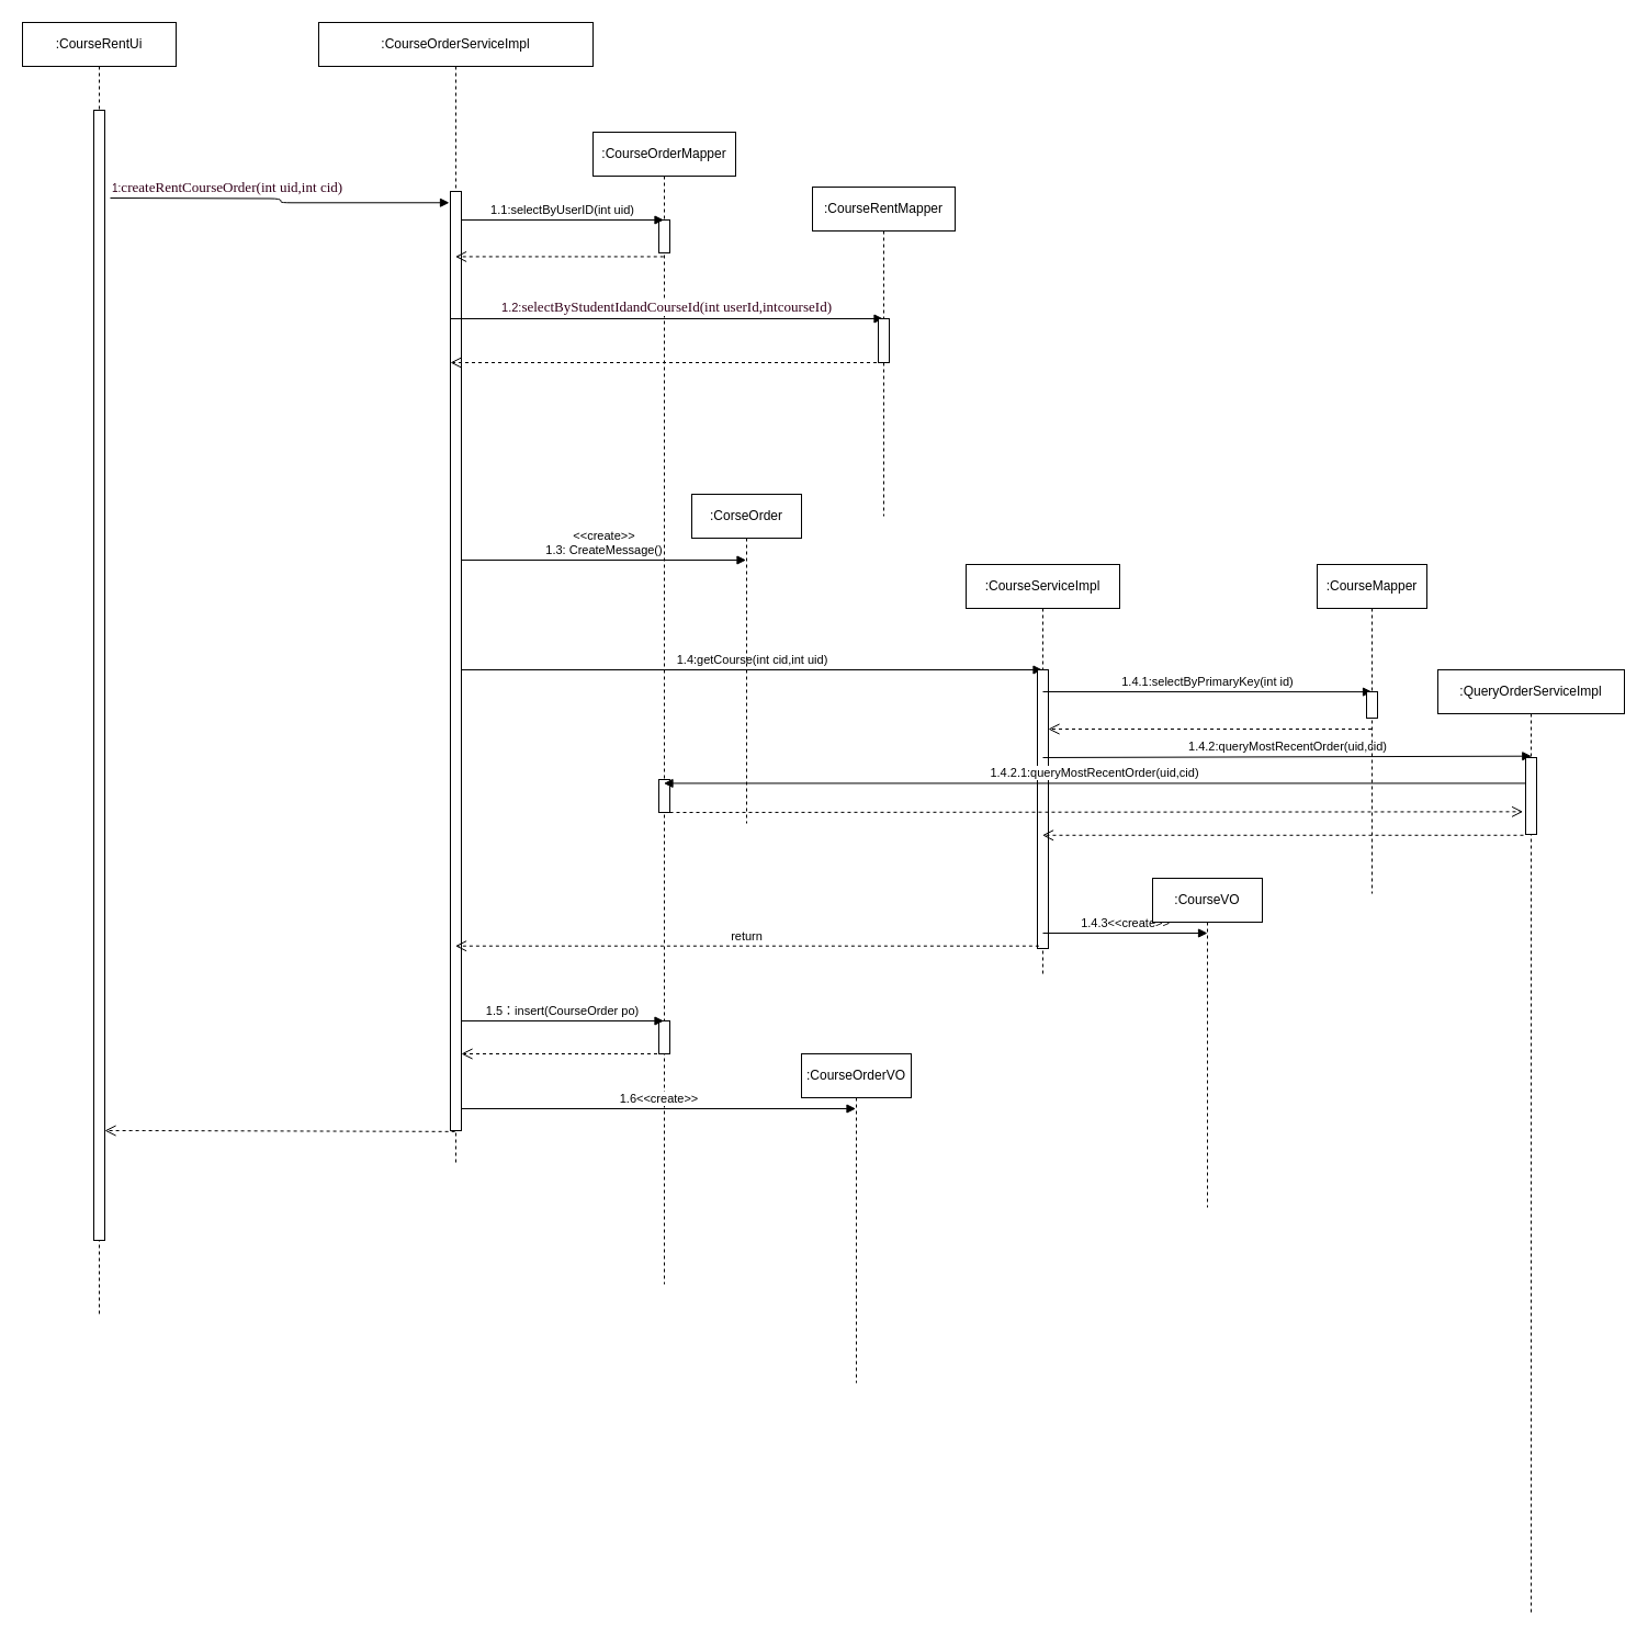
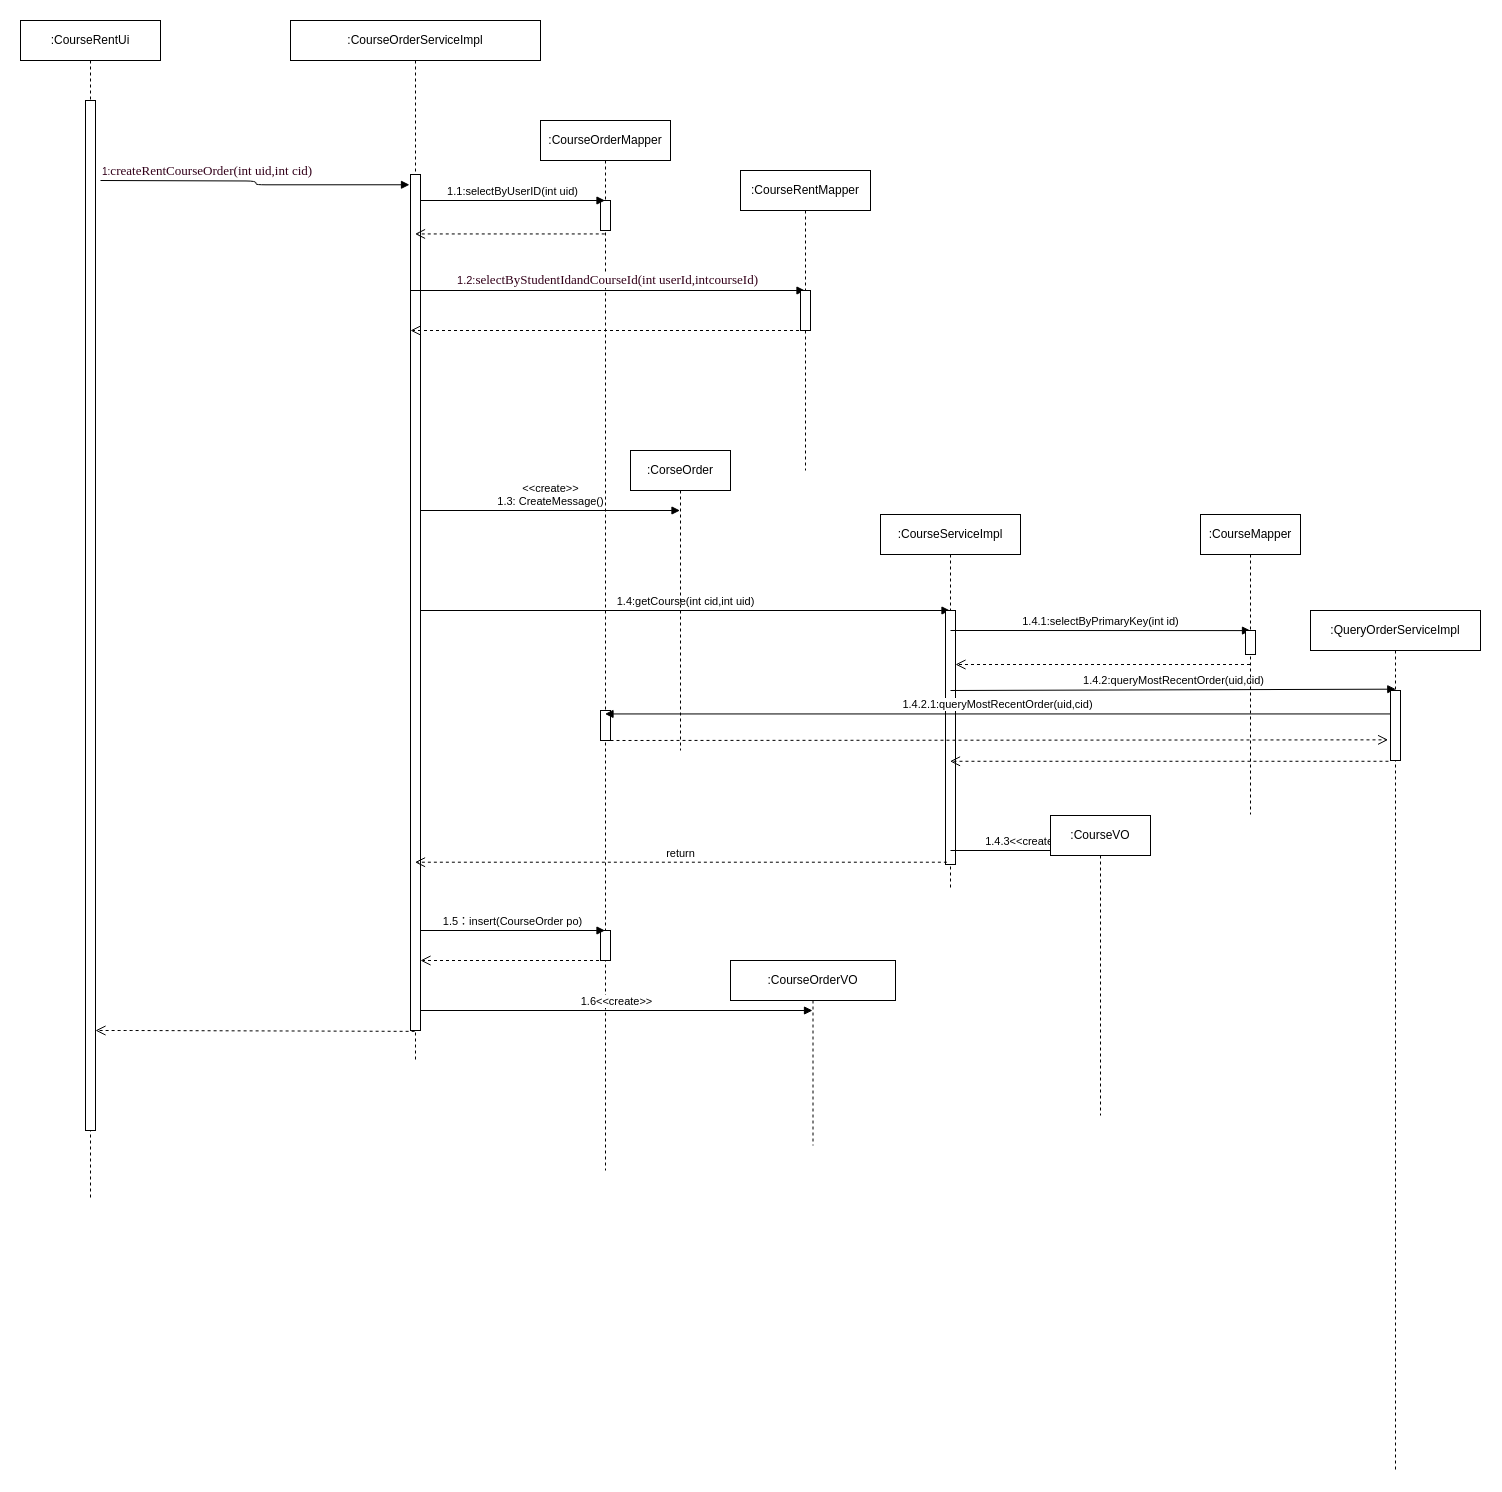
- <mxCell id="38" value=":CourseVO" style="shape=umlLifeline;perimeter=lifelinePerimeter;whiteSpace=wrap;html=1;container=1;collapsible=0;recursiveResize=0;outlineConnect=0;" parent="1" vertex="1"><mxGeometry x="1050" y="800" width="100" height="300" as="geometry" /></mxCell>
+ <mxCell id="38" value=":CourseVO" style="shape=umlLifeline;perimeter=lifelinePerimeter;whiteSpace=wrap;html=1;container=1;collapsible=0;recursiveResize=0;outlineConnect=0;" parent="1" vertex="1"><mxGeometry x="1050" y="815" width="100" height="300" as="geometry" /></mxCell>
- <mxCell id="41" value=":CourseOrderVO" style="shape=umlLifeline;perimeter=lifelinePerimeter;whiteSpace=wrap;html=1;container=1;collapsible=0;recursiveResize=0;outlineConnect=0;" parent="1" vertex="1"><mxGeometry x="730" y="960" width="100" height="300" as="geometry" /></mxCell>
+ <mxCell id="41" value=":CourseOrderVO" style="shape=umlLifeline;perimeter=lifelinePerimeter;whiteSpace=wrap;html=1;container=1;collapsible=0;recursiveResize=0;outlineConnect=0;" parent="1" vertex="1"><mxGeometry x="730" y="960" width="165" height="185" as="geometry" /></mxCell>
